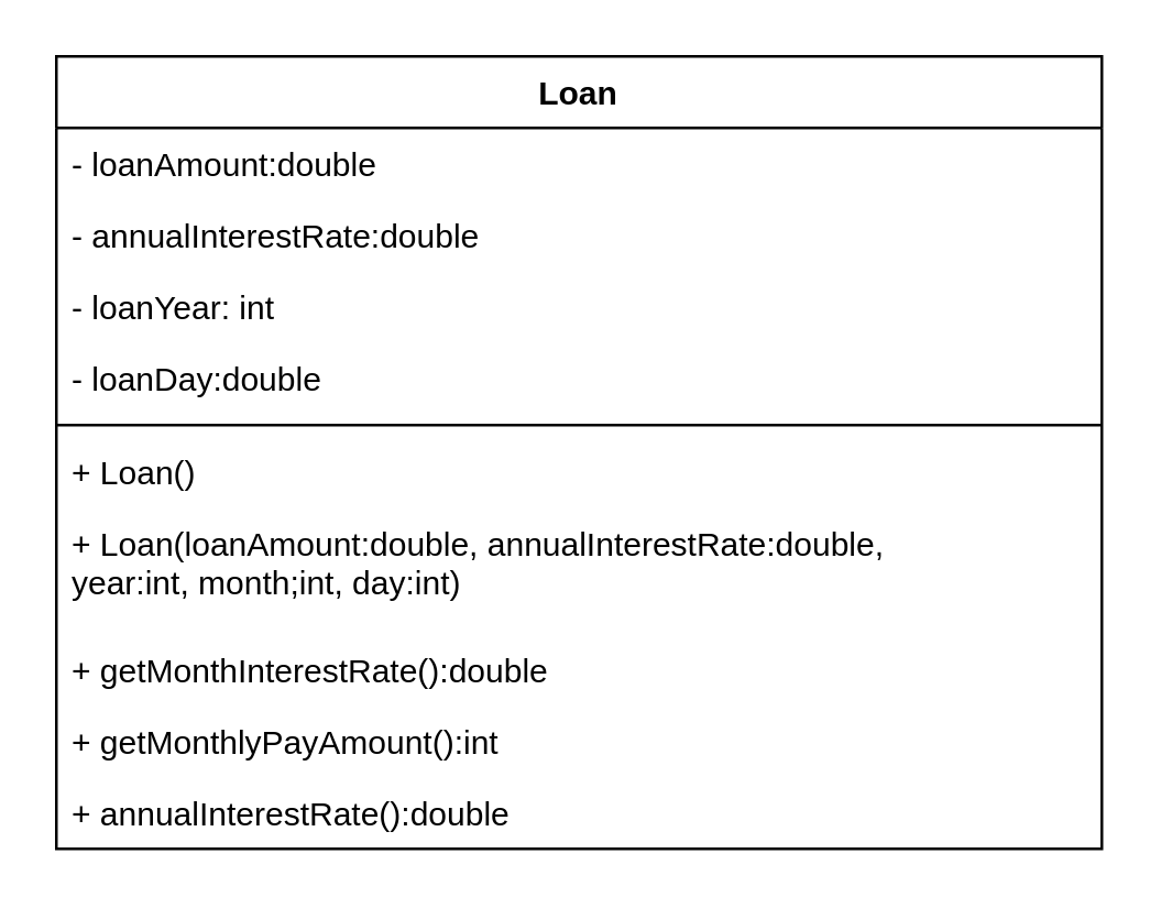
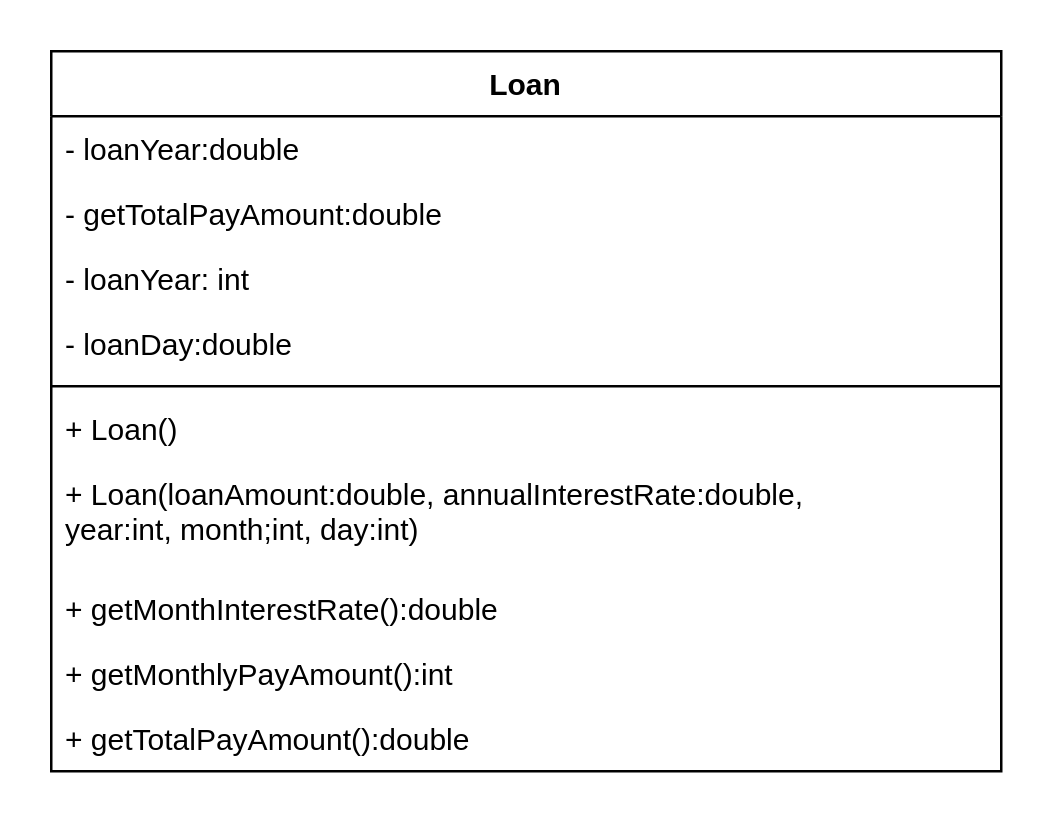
- <mxCell id="3" value="- loanAmount:double" style="text;strokeColor=none;fillColor=none;align=left;verticalAlign=top;spacingLeft=4;spacingRight=4;overflow=hidden;rotatable=0;points=[[0,0.5],[1,0.5]];portConstraint=eastwest;" vertex="1" parent="2"><mxGeometry y="26" width="380" height="26" as="geometry" /></mxCell>
+ <mxCell id="3" value="- loanYear:double" style="text;strokeColor=none;fillColor=none;align=left;verticalAlign=top;spacingLeft=4;spacingRight=4;overflow=hidden;rotatable=0;points=[[0,0.5],[1,0.5]];portConstraint=eastwest;" vertex="1" parent="2"><mxGeometry y="26" width="380" height="26" as="geometry" /></mxCell>
- <mxCell id="4" value="- annualInterestRate:double" style="text;strokeColor=none;fillColor=none;align=left;verticalAlign=top;spacingLeft=4;spacingRight=4;overflow=hidden;rotatable=0;points=[[0,0.5],[1,0.5]];portConstraint=eastwest;" vertex="1" parent="2"><mxGeometry y="52" width="380" height="26" as="geometry" /></mxCell>
+ <mxCell id="4" value="- getTotalPayAmount:double" style="text;strokeColor=none;fillColor=none;align=left;verticalAlign=top;spacingLeft=4;spacingRight=4;overflow=hidden;rotatable=0;points=[[0,0.5],[1,0.5]];portConstraint=eastwest;" vertex="1" parent="2"><mxGeometry y="52" width="380" height="26" as="geometry" /></mxCell>
- <mxCell id="12" value="+ annualInterestRate():double" style="text;strokeColor=none;fillColor=none;align=left;verticalAlign=top;spacingLeft=4;spacingRight=4;overflow=hidden;rotatable=0;points=[[0,0.5],[1,0.5]];portConstraint=eastwest;" vertex="1" parent="2"><mxGeometry y="262" width="380" height="26" as="geometry" /></mxCell>
+ <mxCell id="12" value="+ getTotalPayAmount():double" style="text;strokeColor=none;fillColor=none;align=left;verticalAlign=top;spacingLeft=4;spacingRight=4;overflow=hidden;rotatable=0;points=[[0,0.5],[1,0.5]];portConstraint=eastwest;" vertex="1" parent="2"><mxGeometry y="262" width="380" height="26" as="geometry" /></mxCell>
